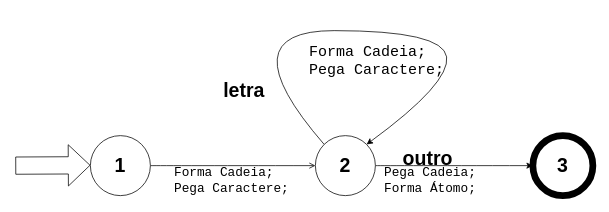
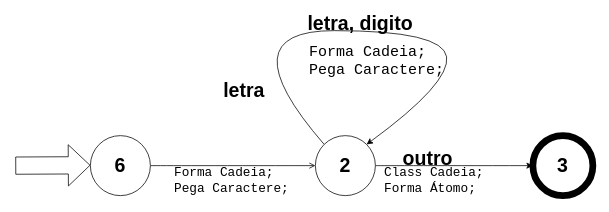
+ <mxCell id="10" value="letra, digito" style="text;html=1;strokeColor=none;fillColor=none;align=center;verticalAlign=middle;whiteSpace=wrap;rounded=0;fontSize=26;fontStyle=1" vertex="1" parent="1"><mxGeometry x="400" y="20" width="160" height="20" as="geometry" /></mxCell>
- <mxCell id="3" value="1" style="ellipse;whiteSpace=wrap;html=1;aspect=fixed;fontSize=26;fontStyle=1;strokeWidth=1;gradientColor=none;perimeterSpacing=0;" vertex="1" parent="1"><mxGeometry x="120" y="180" width="80" height="80" as="geometry" /></mxCell>
+ <mxCell id="3" value="6" style="ellipse;whiteSpace=wrap;html=1;aspect=fixed;fontSize=26;fontStyle=1;strokeWidth=1;gradientColor=none;perimeterSpacing=0;" vertex="1" parent="1"><mxGeometry x="120" y="180" width="80" height="80" as="geometry" /></mxCell>
- <mxCell id="13" value="&lt;div style=&quot;font-size: 17px;&quot;&gt;Pega Cadeia;&lt;/div&gt;&lt;div style=&quot;font-size: 17px;&quot;&gt;Forma Átomo;&lt;br style=&quot;font-size: 17px;&quot;&gt;&lt;/div&gt;" style="text;html=1;strokeColor=none;fillColor=none;align=left;verticalAlign=middle;whiteSpace=wrap;rounded=0;fontSize=17;fontFamily=Courier New;" vertex="1" parent="1"><mxGeometry x="510" y="230" width="220" height="20" as="geometry" /></mxCell>
+ <mxCell id="13" value="&lt;div style=&quot;font-size: 17px;&quot;&gt;Class Cadeia;&lt;/div&gt;&lt;div style=&quot;font-size: 17px;&quot;&gt;Forma Átomo;&lt;br style=&quot;font-size: 17px;&quot;&gt;&lt;/div&gt;" style="text;html=1;strokeColor=none;fillColor=none;align=left;verticalAlign=middle;whiteSpace=wrap;rounded=0;fontSize=17;fontFamily=Courier New;" vertex="1" parent="1"><mxGeometry x="510" y="230" width="220" height="20" as="geometry" /></mxCell>
